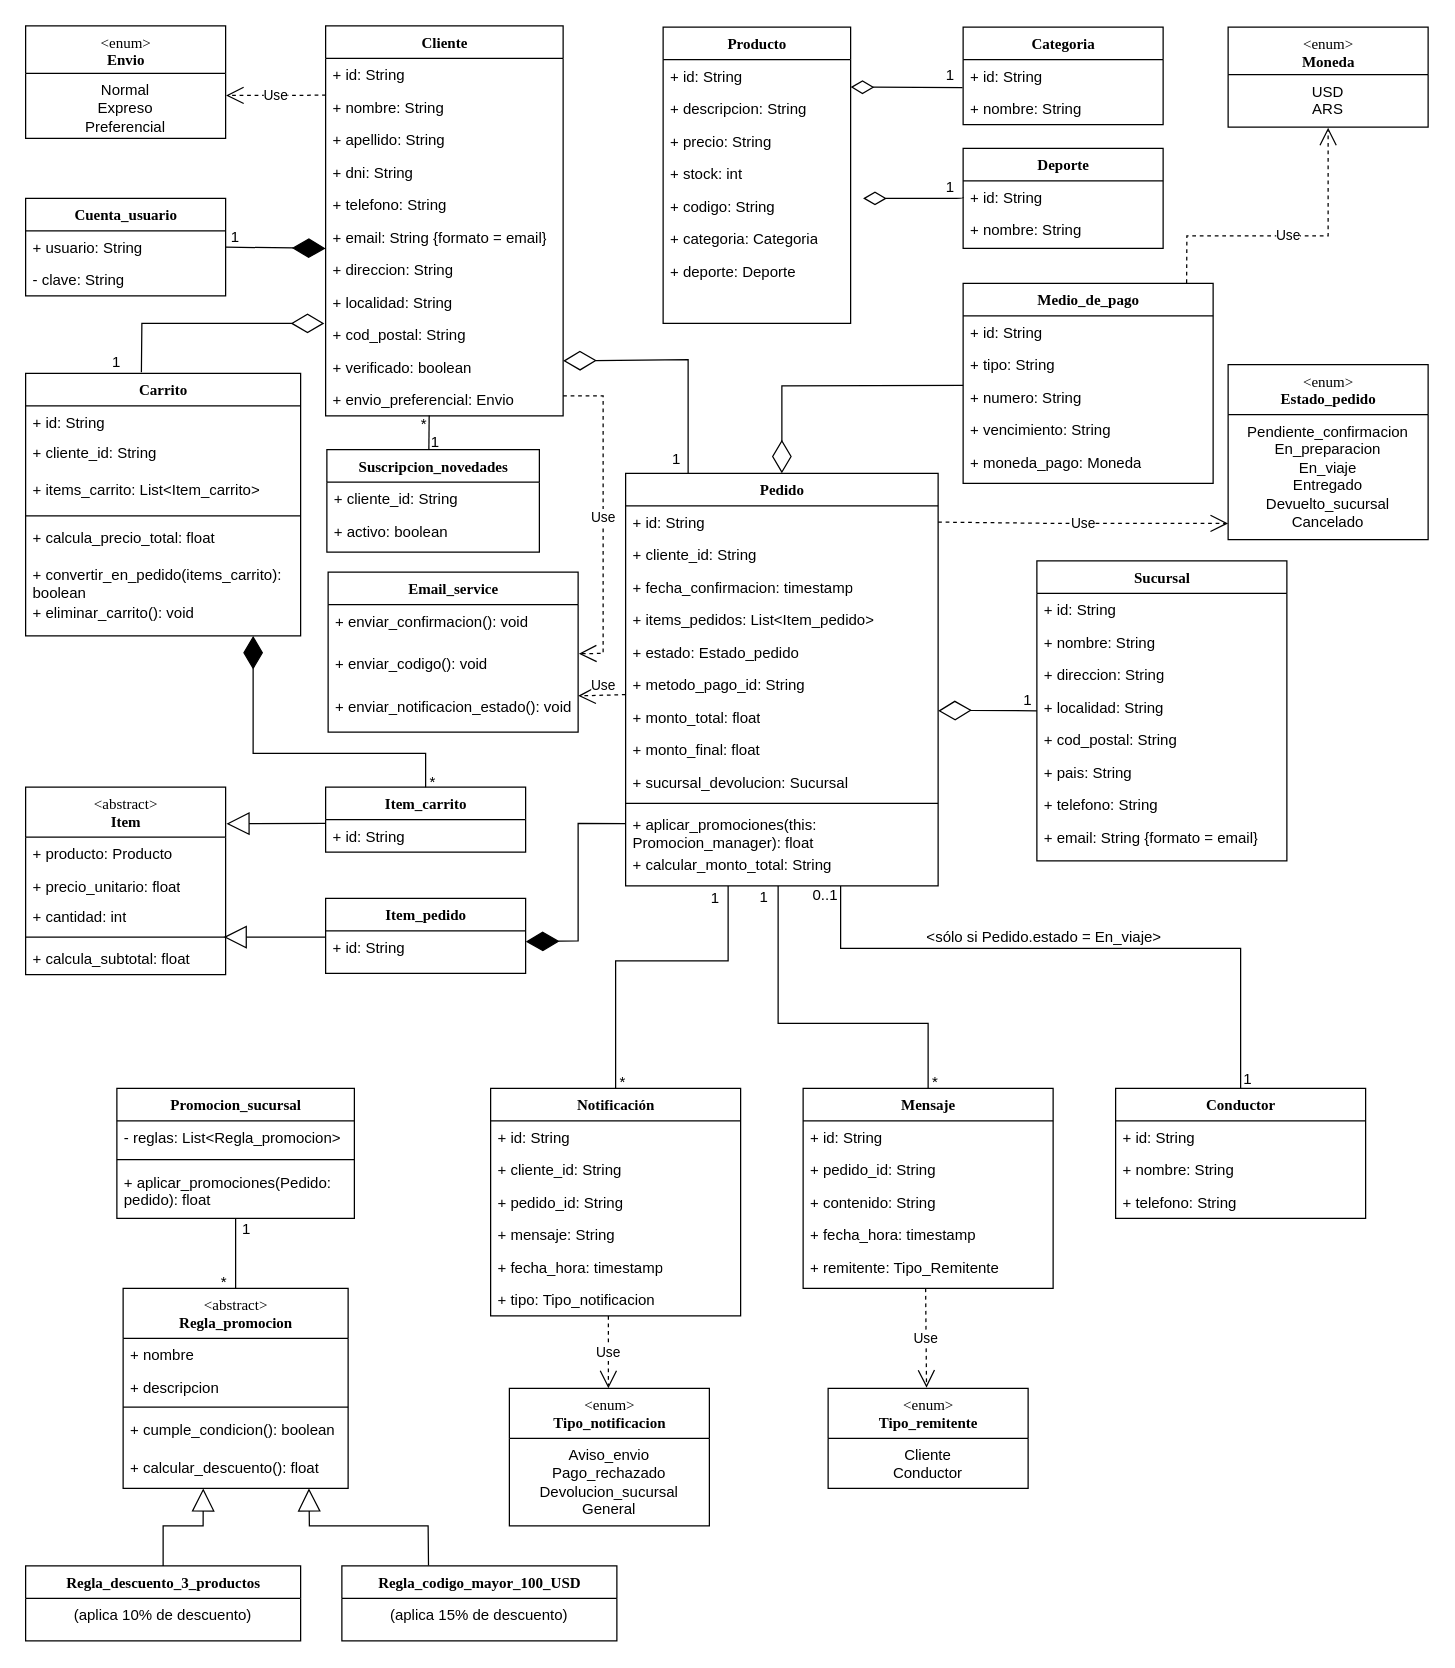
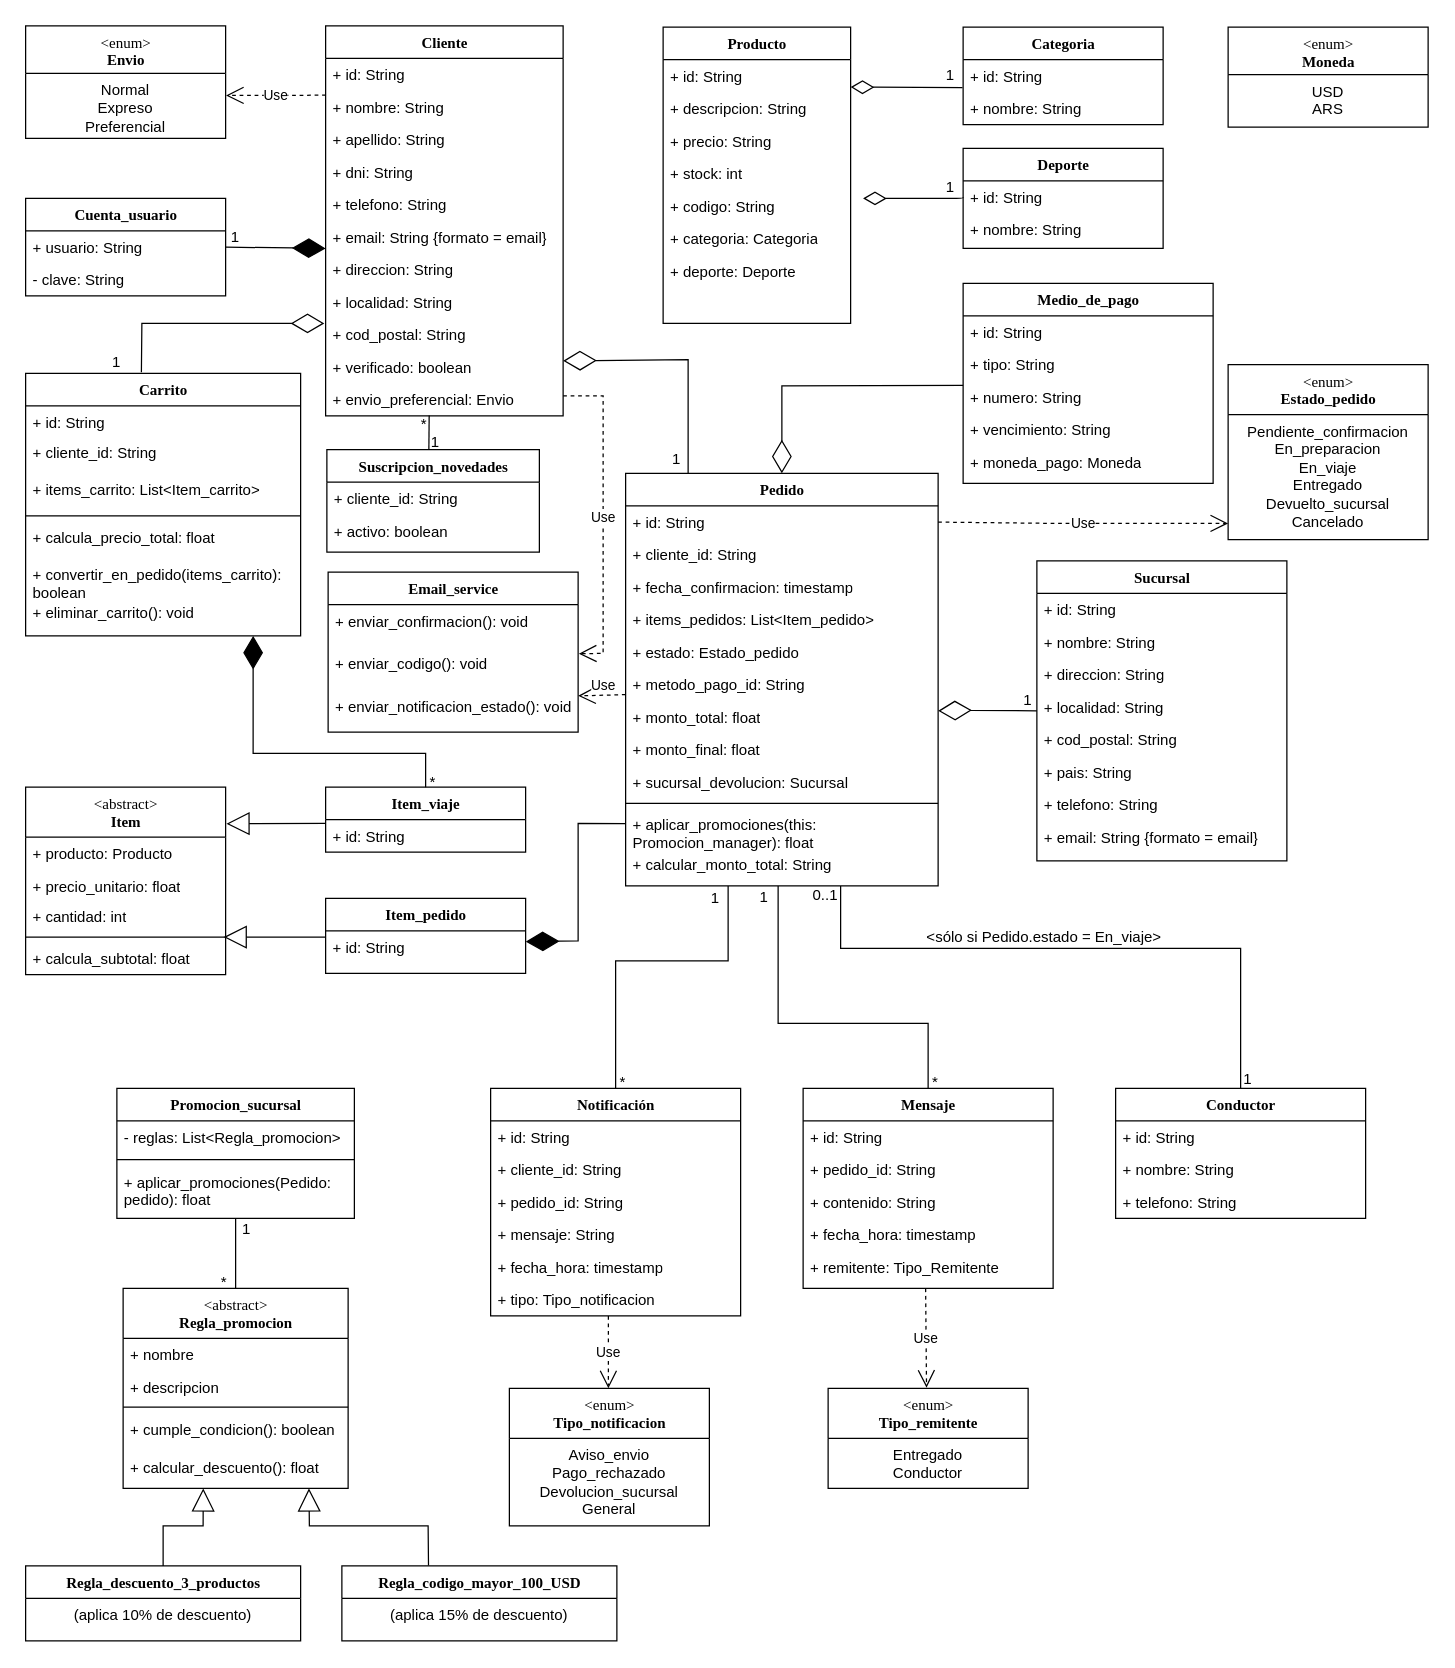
- <mxCell id="98" value="Use" style="endArrow=open;endSize=12;dashed=1;html=1;rounded=0;entryX=0.5;entryY=1.01;entryDx=0;entryDy=0;entryPerimeter=0;exitX=0.894;exitY=-0.002;exitDx=0;exitDy=0;exitPerimeter=0;" edge="1" parent="1" source="89" target="97"><mxGeometry width="160" relative="1" as="geometry"><mxPoint x="948" y="228" as="sourcePoint" /><mxPoint x="1055.28" y="198.42" as="targetPoint" /><Array as="points"><mxPoint x="949" y="188" /><mxPoint x="1062" y="188" /></Array></mxGeometry></mxCell>
- <mxCell id="46" value="Item_carrito" style="swimlane;html=1;fontStyle=1;align=center;verticalAlign=top;childLayout=stackLayout;horizontal=1;startSize=26;horizontalStack=0;resizeParent=1;resizeLast=0;collapsible=1;marginBottom=0;swimlaneFillColor=#ffffff;rounded=0;shadow=0;comic=0;labelBackgroundColor=none;strokeWidth=1;fillColor=none;fontFamily=Verdana;fontSize=12" vertex="1" parent="1"><mxGeometry x="260" y="629" width="160" height="52" as="geometry" /></mxCell>
+ <mxCell id="46" value="Item_viaje" style="swimlane;html=1;fontStyle=1;align=center;verticalAlign=top;childLayout=stackLayout;horizontal=1;startSize=26;horizontalStack=0;resizeParent=1;resizeLast=0;collapsible=1;marginBottom=0;swimlaneFillColor=#ffffff;rounded=0;shadow=0;comic=0;labelBackgroundColor=none;strokeWidth=1;fillColor=none;fontFamily=Verdana;fontSize=12" vertex="1" parent="1"><mxGeometry x="260" y="629" width="160" height="52" as="geometry" /></mxCell>
- <mxCell id="126" value="&lt;div&gt;Cliente&lt;/div&gt;&lt;div&gt;Conductor&lt;/div&gt;" style="text;html=1;strokeColor=none;fillColor=none;align=center;verticalAlign=top;spacingLeft=4;spacingRight=4;whiteSpace=wrap;overflow=hidden;rotatable=0;points=[[0,0.5],[1,0.5]];portConstraint=eastwest;" vertex="1" parent="125"><mxGeometry y="40" width="160" height="40" as="geometry" /></mxCell>
+ <mxCell id="126" value="&lt;div&gt;Entregado&lt;/div&gt;&lt;div&gt;Conductor&lt;/div&gt;" style="text;html=1;strokeColor=none;fillColor=none;align=center;verticalAlign=top;spacingLeft=4;spacingRight=4;whiteSpace=wrap;overflow=hidden;rotatable=0;points=[[0,0.5],[1,0.5]];portConstraint=eastwest;" vertex="1" parent="125"><mxGeometry y="40" width="160" height="40" as="geometry" /></mxCell>
